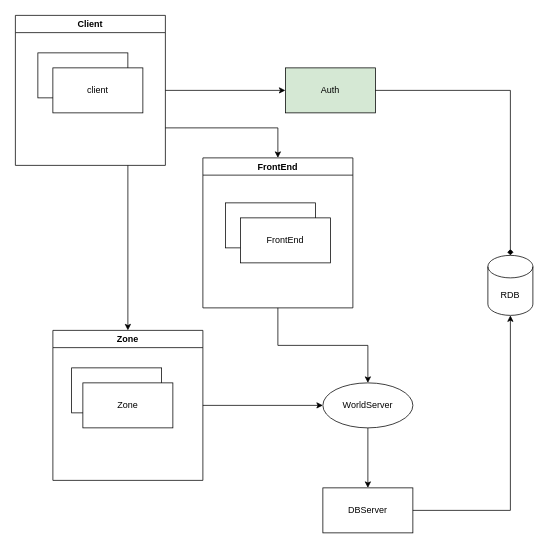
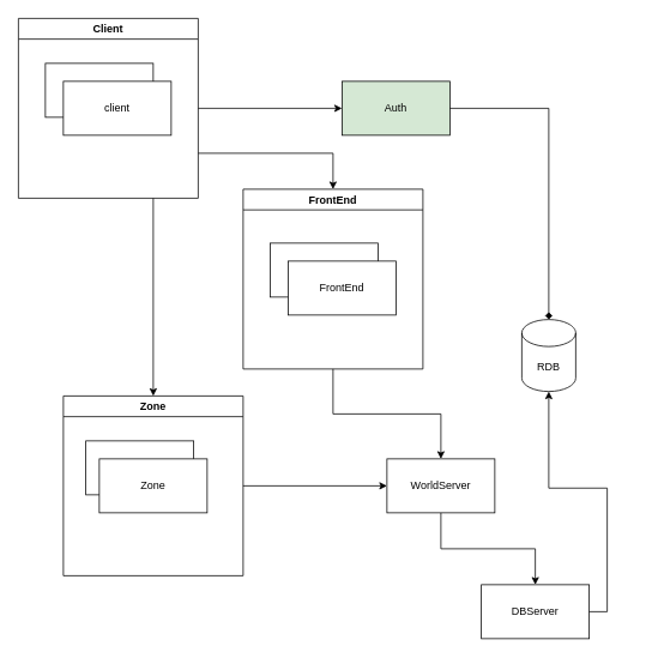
- <mxCell id="6" value="RDB" style="shape=cylinder3;whiteSpace=wrap;html=1;boundedLbl=1;backgroundOutline=1;size=15;" vertex="1" parent="1"><mxGeometry x="650" y="340" width="60" height="80" as="geometry" /></mxCell>
+ <mxCell id="6" value="RDB" style="shape=cylinder3;whiteSpace=wrap;html=1;boundedLbl=1;backgroundOutline=1;size=15;" vertex="1" parent="1"><mxGeometry x="580" y="355" width="60" height="80" as="geometry" /></mxCell>
- <mxCell id="4" value="WorldServer" style="ellipse;whiteSpace=wrap;html=1;" vertex="1" parent="1"><mxGeometry x="430" y="510" width="120" height="60" as="geometry" /></mxCell>
+ <mxCell id="4" value="WorldServer" style="rounded=0;whiteSpace=wrap;html=1;" vertex="1" parent="1"><mxGeometry x="430" y="510" width="120" height="60" as="geometry" /></mxCell>
- <mxCell id="5" value="DBServer" style="rounded=0;whiteSpace=wrap;html=1;" vertex="1" parent="1"><mxGeometry x="430" y="650" width="120" height="60" as="geometry" /></mxCell>
+ <mxCell id="5" value="DBServer" style="rounded=0;whiteSpace=wrap;html=1;" vertex="1" parent="1"><mxGeometry x="535" y="650" width="120" height="60" as="geometry" /></mxCell>
